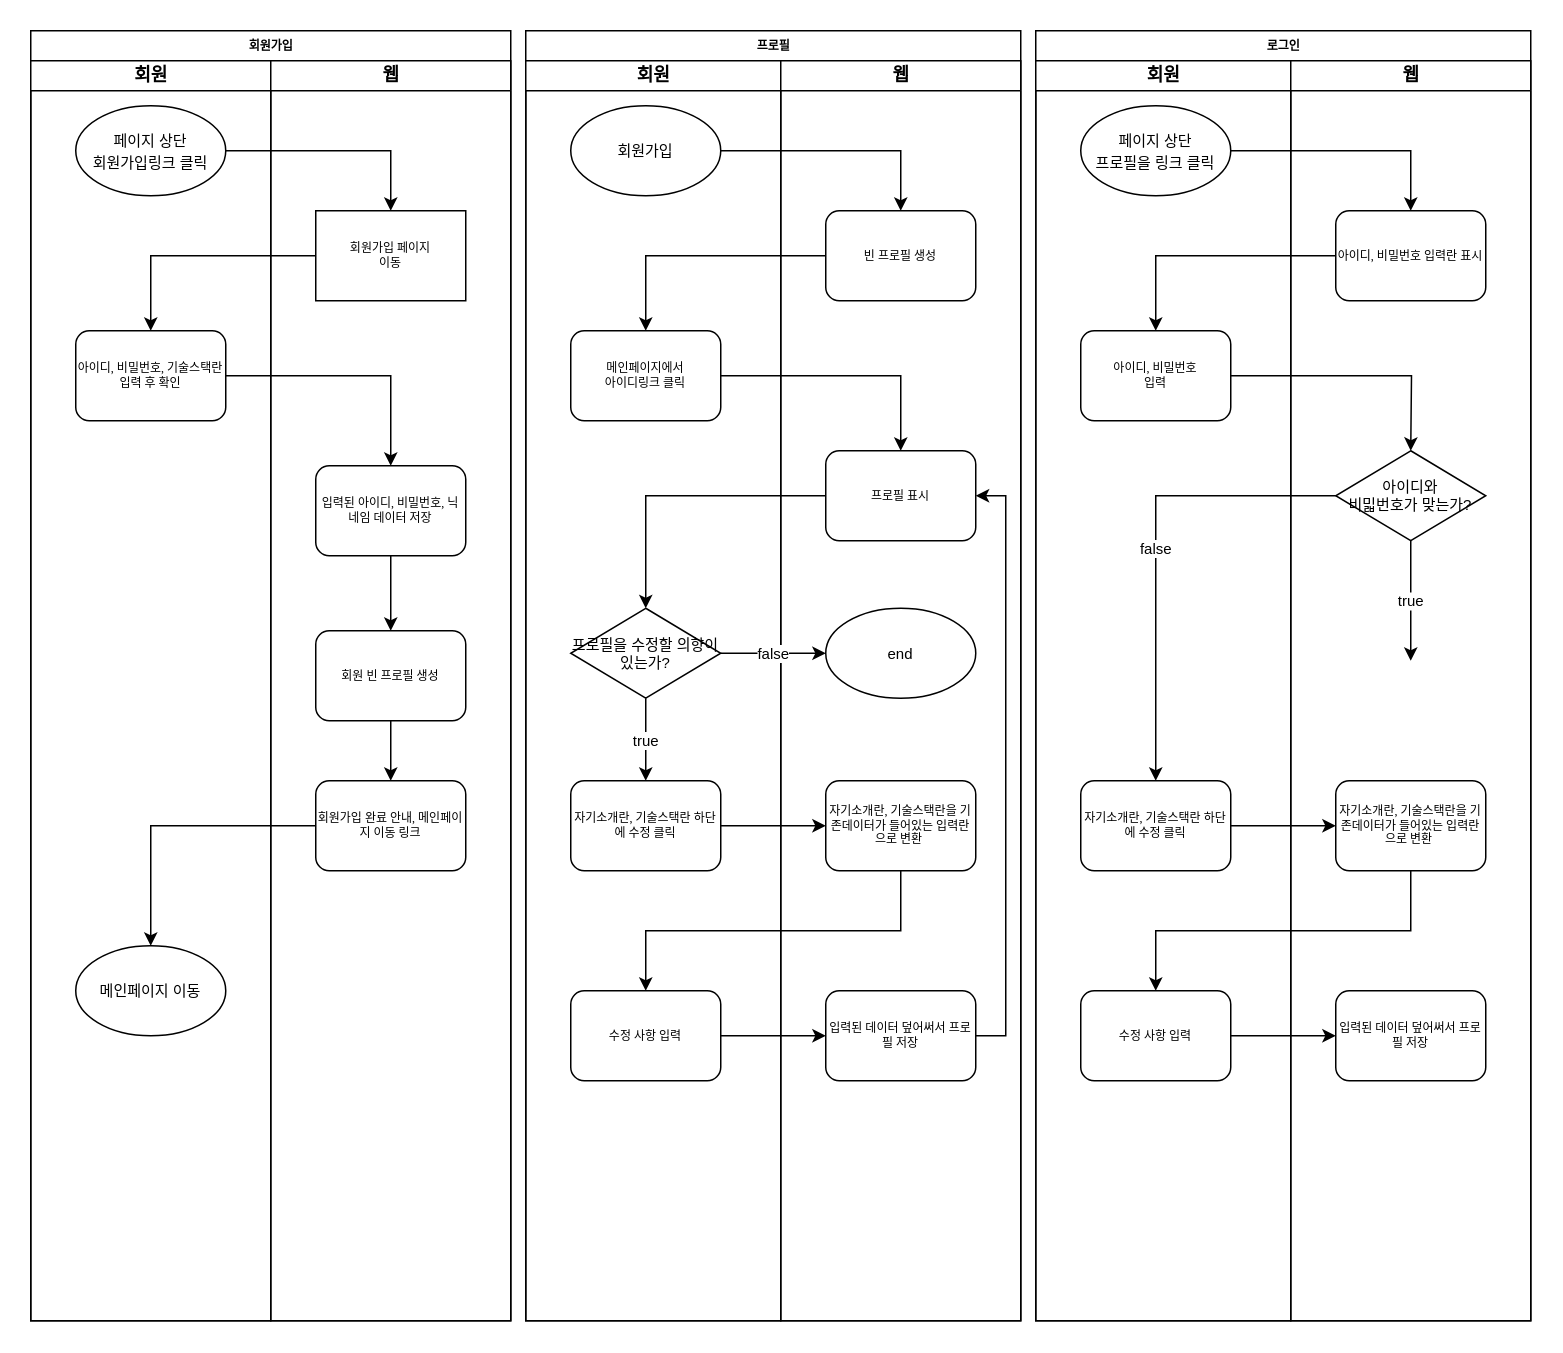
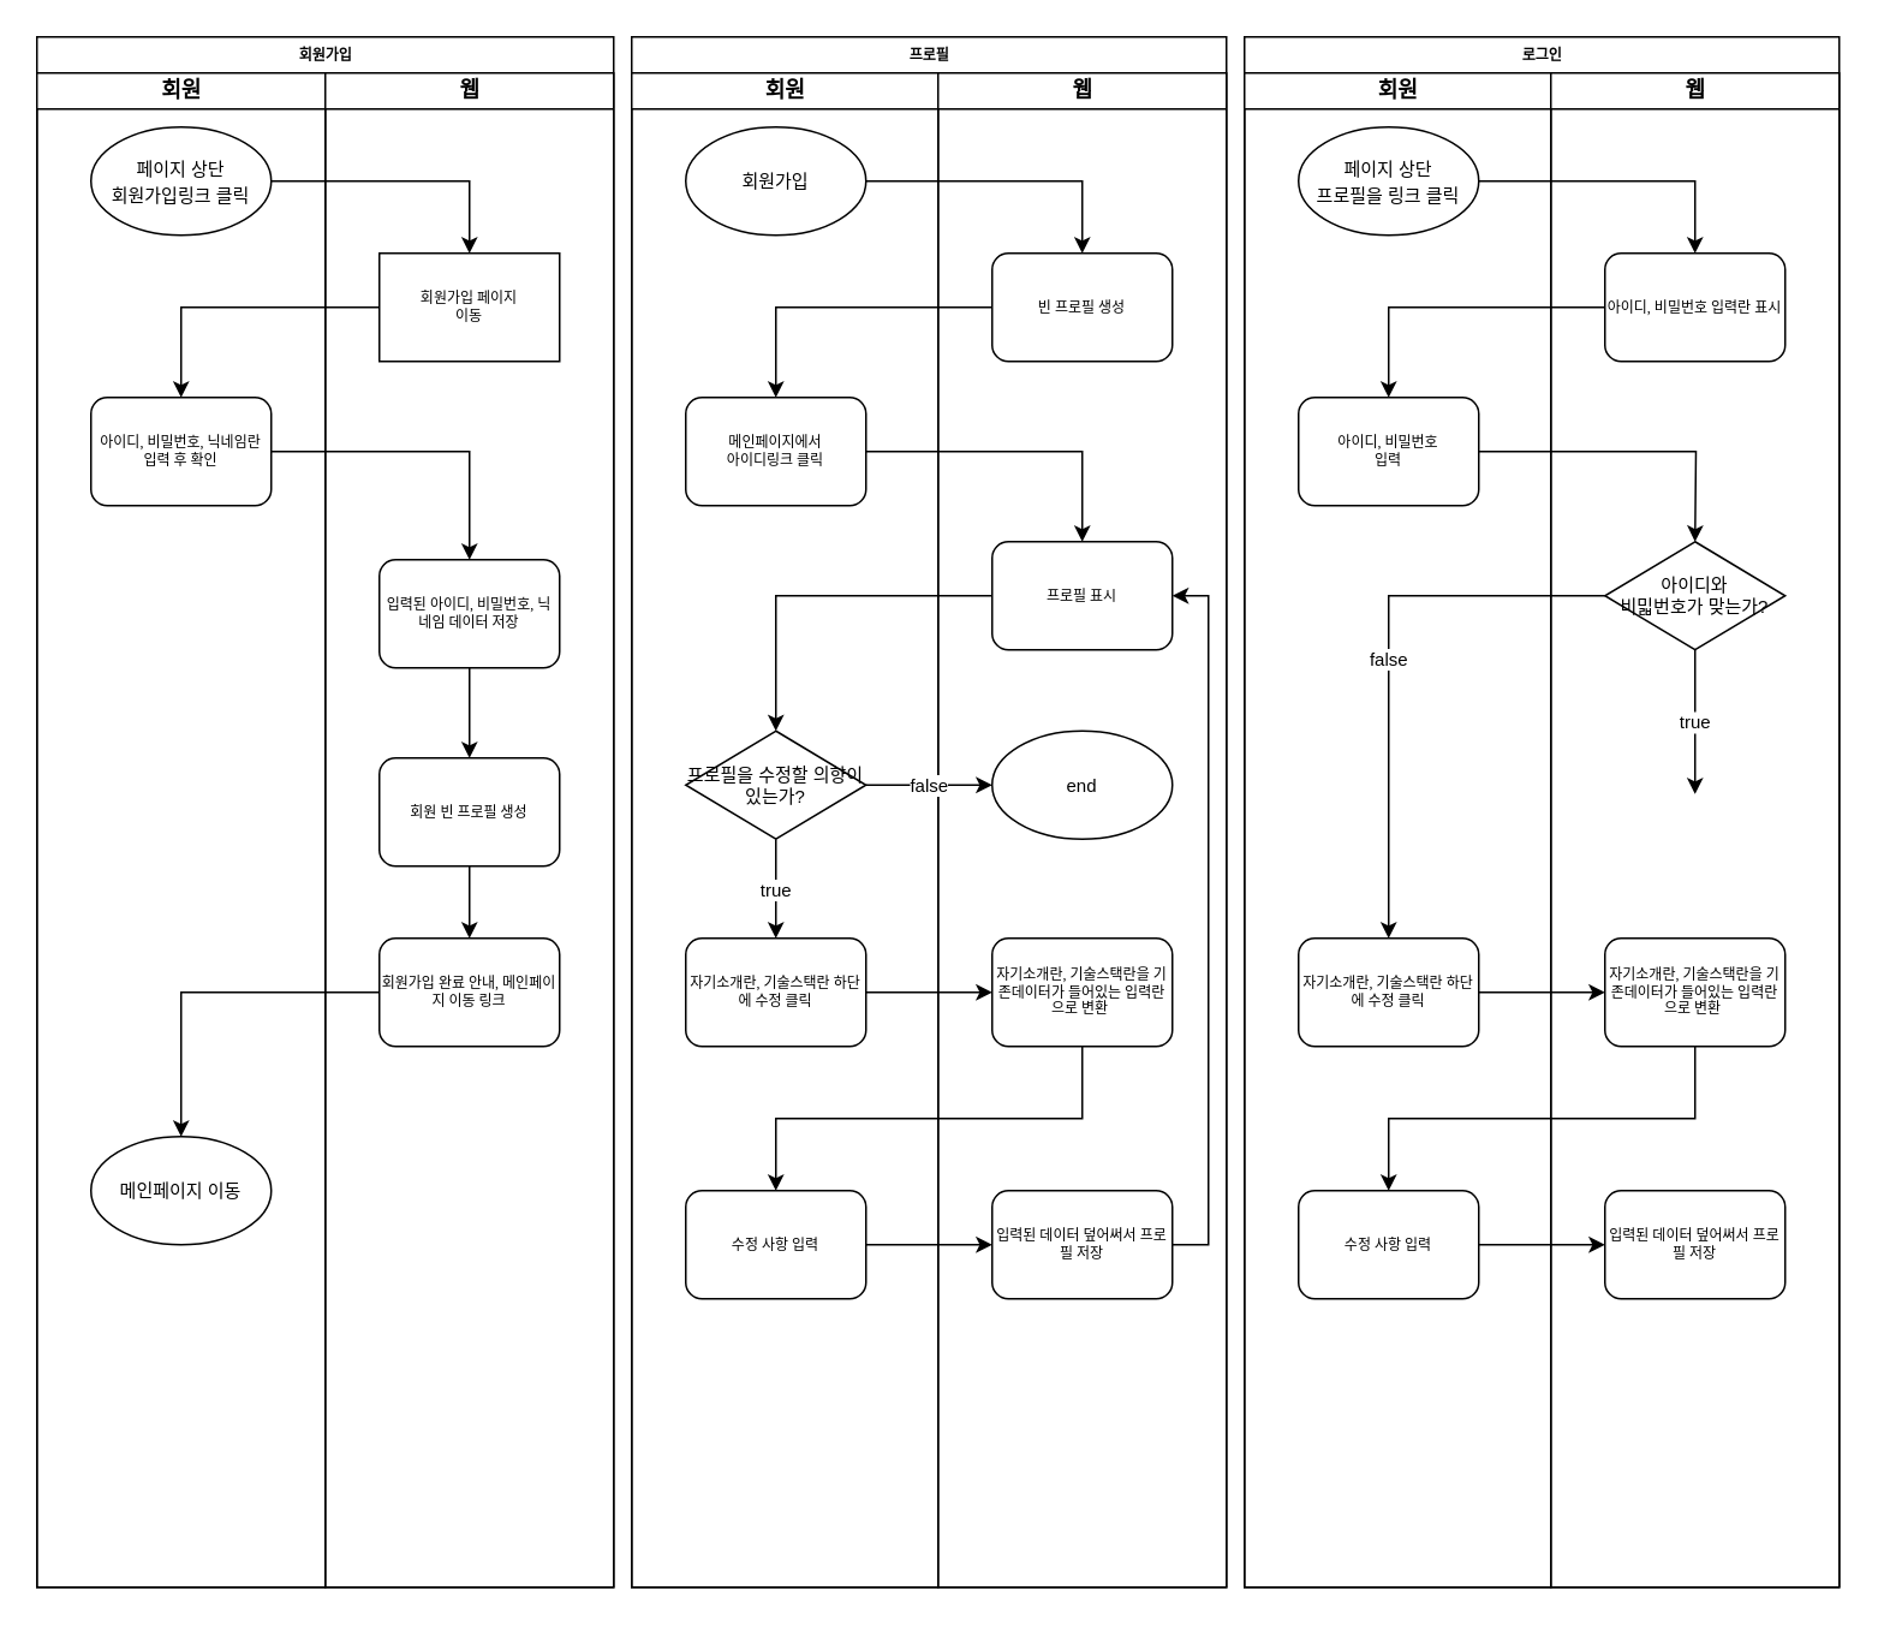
- <mxCell id="5" value="아이디, 비밀번호, 기술스택란 입력 후 확인" style="rounded=1;whiteSpace=wrap;html=1;shadow=0;labelBackgroundColor=none;strokeWidth=1;fontFamily=Verdana;fontSize=8;align=center;" vertex="1" parent="3"><mxGeometry x="30" y="180" width="100" height="60" as="geometry" /></mxCell>
+ <mxCell id="5" value="아이디, 비밀번호, 닉네임란 입력 후 확인" style="rounded=1;whiteSpace=wrap;html=1;shadow=0;labelBackgroundColor=none;strokeWidth=1;fontFamily=Verdana;fontSize=8;align=center;" vertex="1" parent="3"><mxGeometry x="30" y="180" width="100" height="60" as="geometry" /></mxCell>
